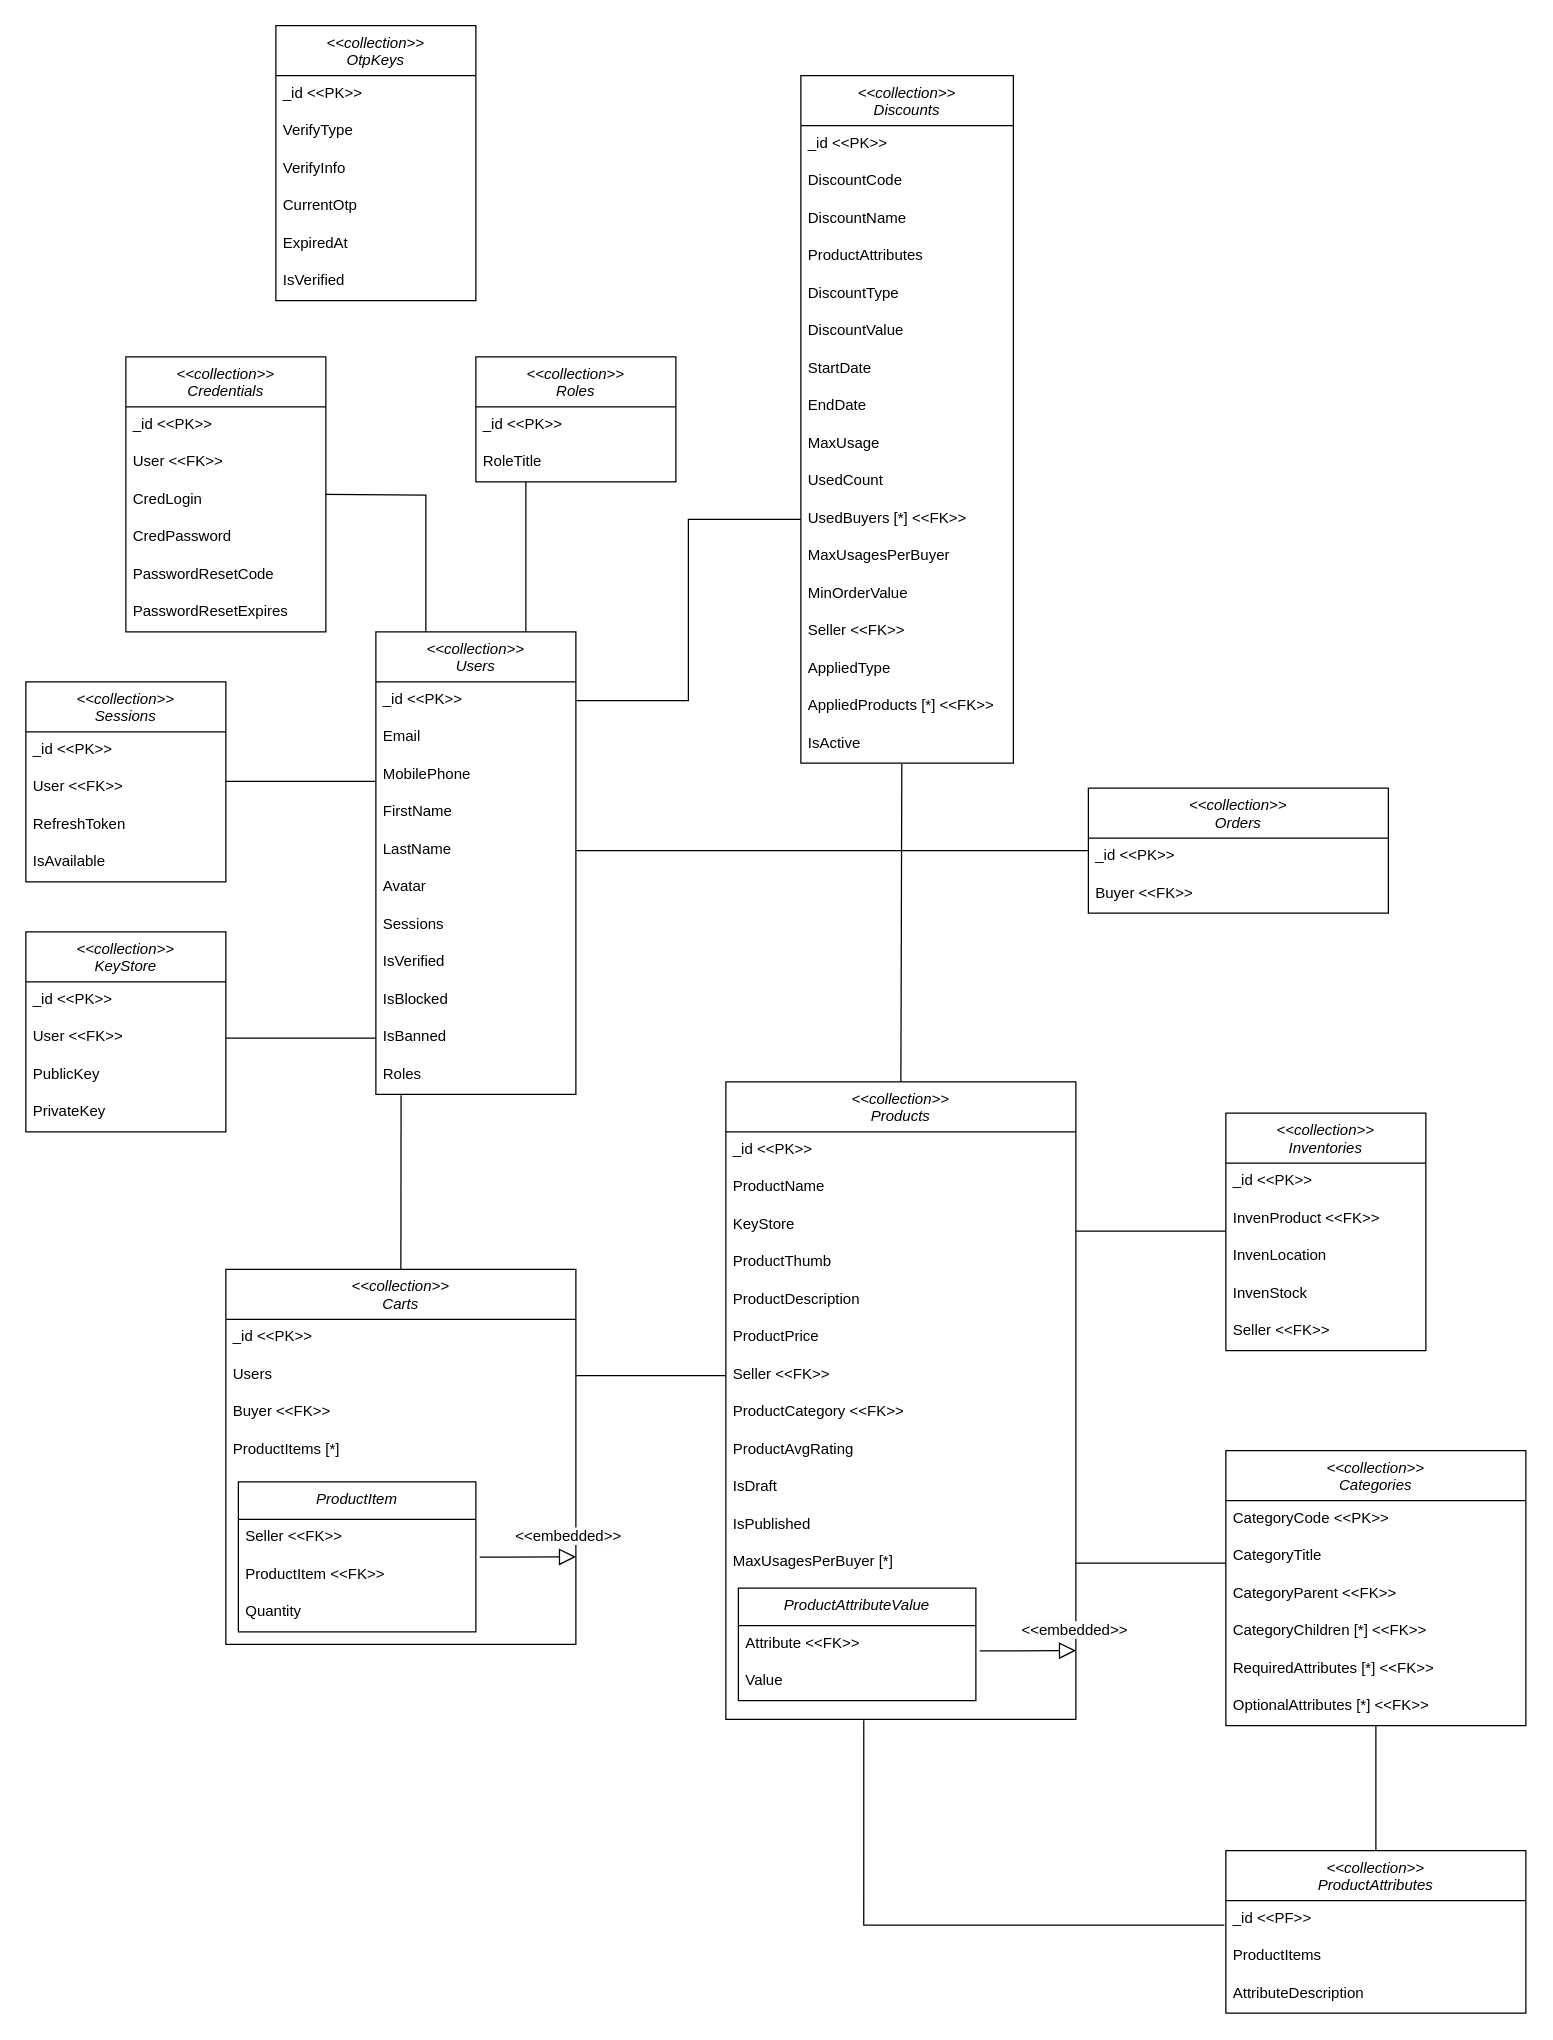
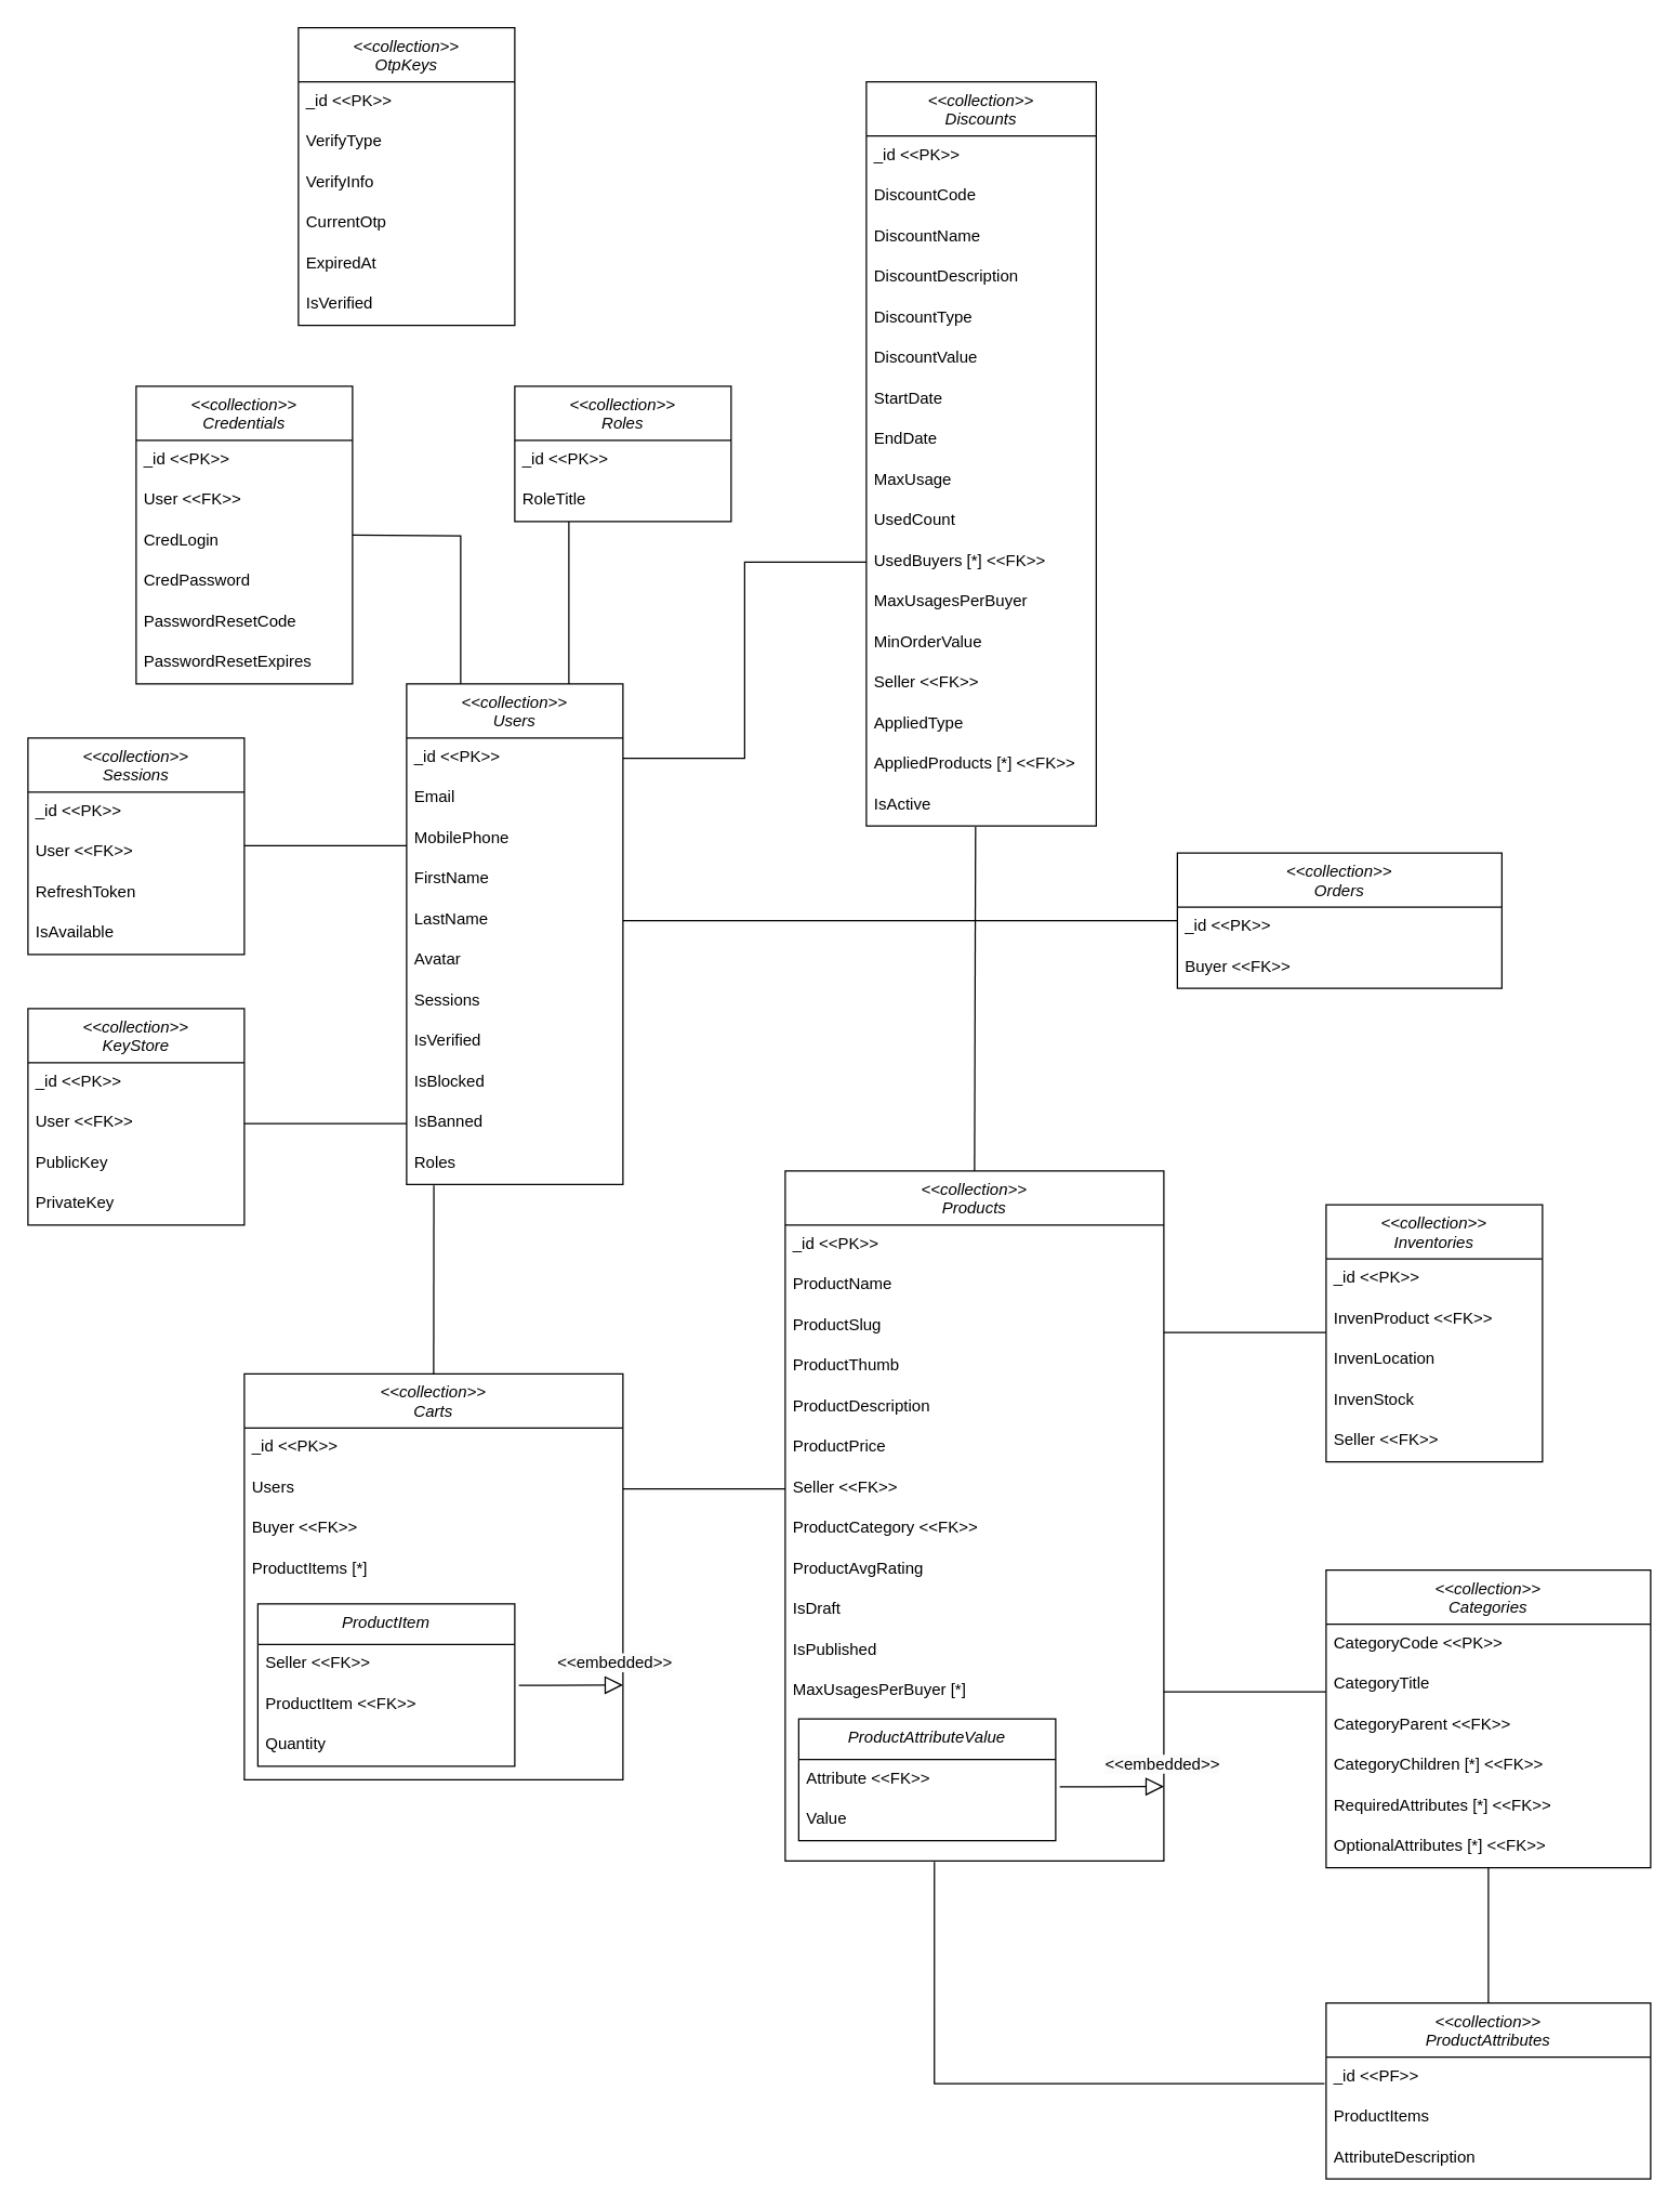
- <mxCell id="52" value="ProductAttributes" style="text;align=left;verticalAlign=top;spacingLeft=4;spacingRight=4;overflow=hidden;rotatable=0;points=[[0,0.5],[1,0.5]];portConstraint=eastwest;" parent="48" vertex="1"><mxGeometry y="130" width="170" height="30" as="geometry" /></mxCell>
+ <mxCell id="52" value="DiscountDescription" style="text;align=left;verticalAlign=top;spacingLeft=4;spacingRight=4;overflow=hidden;rotatable=0;points=[[0,0.5],[1,0.5]];portConstraint=eastwest;" parent="48" vertex="1"><mxGeometry y="130" width="170" height="30" as="geometry" /></mxCell>
- <mxCell id="80" value="KeyStore" style="text;align=left;verticalAlign=top;spacingLeft=4;spacingRight=4;overflow=hidden;rotatable=0;points=[[0,0.5],[1,0.5]];portConstraint=eastwest;" parent="77" vertex="1"><mxGeometry y="100" width="280" height="30" as="geometry" /></mxCell>
+ <mxCell id="80" value="ProductSlug" style="text;align=left;verticalAlign=top;spacingLeft=4;spacingRight=4;overflow=hidden;rotatable=0;points=[[0,0.5],[1,0.5]];portConstraint=eastwest;" parent="77" vertex="1"><mxGeometry y="100" width="280" height="30" as="geometry" /></mxCell>
